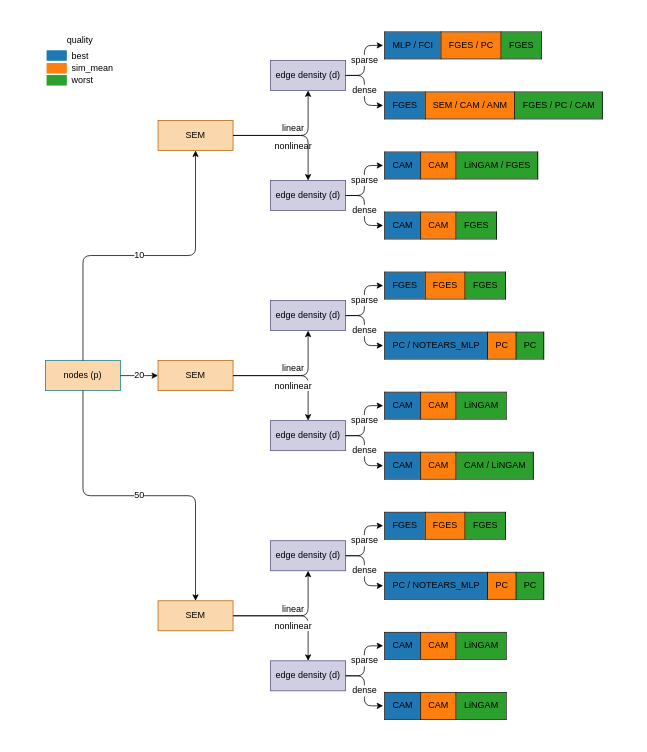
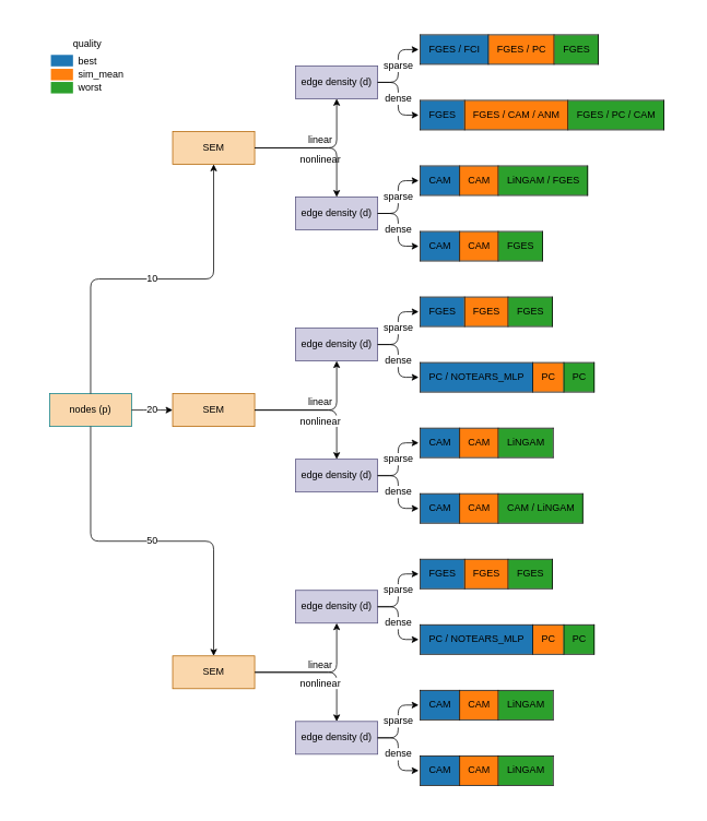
- <mxCell id="25" value="&lt;table style=&quot;border: 1px solid rgb(0 , 0 , 0) ; border-collapse: collapse&quot; cellpadding=&quot;10&quot; border=&quot;1&quot;&gt;&lt;tbody&gt;&lt;tr&gt;&lt;td style=&quot;background-color: rgb(31 , 119 , 180)&quot;&gt;MLP / FCI&lt;/td&gt;&lt;td style=&quot;background-color: rgb(255 , 127 , 14)&quot;&gt;FGES / PC&lt;/td&gt;&lt;td style=&quot;background-color: rgb(44 , 160 , 44)&quot;&gt;FGES&lt;/td&gt;&lt;/tr&gt;&lt;/tbody&gt;&lt;/table&gt;" style="whiteSpace=wrap;html=1;align=left;fontStyle=0;verticalAlign=middle;fillColor=none;strokeColor=none;" parent="2" vertex="1"><mxGeometry x="490" y="20" width="310" height="40" as="geometry" /></mxCell>
+ <mxCell id="25" value="&lt;table style=&quot;border: 1px solid rgb(0 , 0 , 0) ; border-collapse: collapse&quot; cellpadding=&quot;10&quot; border=&quot;1&quot;&gt;&lt;tbody&gt;&lt;tr&gt;&lt;td style=&quot;background-color: rgb(31 , 119 , 180)&quot;&gt;FGES / FCI&lt;/td&gt;&lt;td style=&quot;background-color: rgb(255 , 127 , 14)&quot;&gt;FGES / PC&lt;/td&gt;&lt;td style=&quot;background-color: rgb(44 , 160 , 44)&quot;&gt;FGES&lt;/td&gt;&lt;/tr&gt;&lt;/tbody&gt;&lt;/table&gt;" style="whiteSpace=wrap;html=1;align=left;fontStyle=0;verticalAlign=middle;fillColor=none;strokeColor=none;" parent="2" vertex="1"><mxGeometry x="490" y="20" width="310" height="40" as="geometry" /></mxCell>
- <mxCell id="37" value="&lt;table style=&quot;border: 1px solid rgb(0 , 0 , 0) ; border-collapse: collapse&quot; cellpadding=&quot;10&quot; border=&quot;1&quot;&gt;&lt;tbody&gt;&lt;tr&gt;&lt;td style=&quot;background-color: rgb(31 , 119 , 180)&quot;&gt;FGES&lt;/td&gt;&lt;td style=&quot;background-color: rgb(255 , 127 , 14)&quot;&gt;SEM / CAM / ANM&lt;/td&gt;&lt;td style=&quot;background-color: rgb(44 , 160 , 44)&quot;&gt;FGES / PC / CAM&lt;/td&gt;&lt;/tr&gt;&lt;/tbody&gt;&lt;/table&gt;" style="whiteSpace=wrap;html=1;fillColor=none;strokeColor=none;align=left;" parent="2" vertex="1"><mxGeometry x="490" y="100" width="310" height="40" as="geometry" /></mxCell>
+ <mxCell id="37" value="&lt;table style=&quot;border: 1px solid rgb(0 , 0 , 0) ; border-collapse: collapse&quot; cellpadding=&quot;10&quot; border=&quot;1&quot;&gt;&lt;tbody&gt;&lt;tr&gt;&lt;td style=&quot;background-color: rgb(31 , 119 , 180)&quot;&gt;FGES&lt;/td&gt;&lt;td style=&quot;background-color: rgb(255 , 127 , 14)&quot;&gt;FGES / CAM / ANM&lt;/td&gt;&lt;td style=&quot;background-color: rgb(44 , 160 , 44)&quot;&gt;FGES / PC / CAM&lt;/td&gt;&lt;/tr&gt;&lt;/tbody&gt;&lt;/table&gt;" style="whiteSpace=wrap;html=1;fillColor=none;strokeColor=none;align=left;" parent="2" vertex="1"><mxGeometry x="490" y="100" width="310" height="40" as="geometry" /></mxCell>
